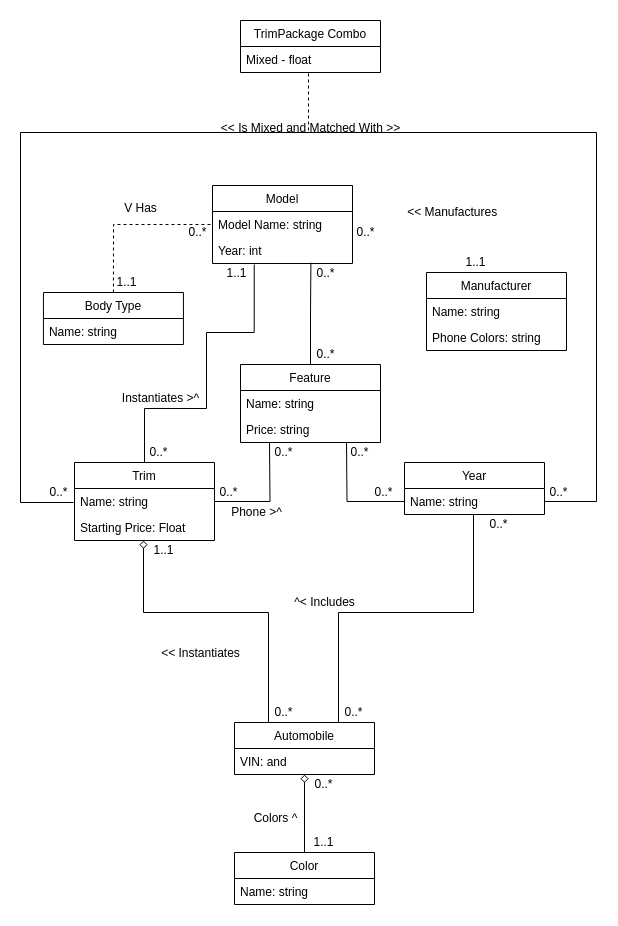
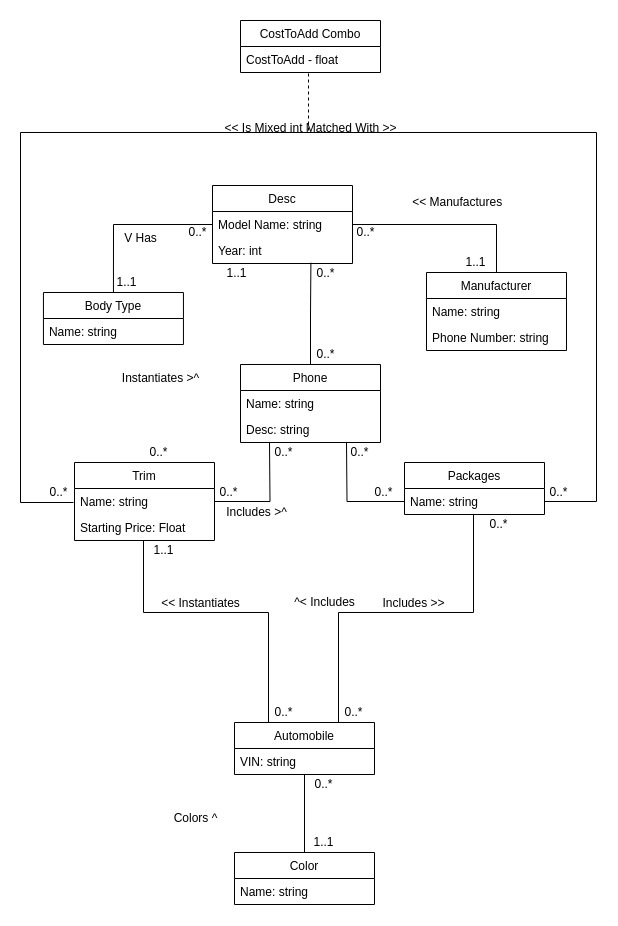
- <mxCell id="29" value="TrimPackage Combo" style="swimlane;fontStyle=0;childLayout=stackLayout;horizontal=1;startSize=26;fillColor=none;horizontalStack=0;resizeParent=1;resizeParentMax=0;resizeLast=0;collapsible=1;marginBottom=0;" parent="1" vertex="1"><mxGeometry x="240" y="20" width="140" height="52" as="geometry" /></mxCell>
+ <mxCell id="29" value="CostToAdd Combo" style="swimlane;fontStyle=0;childLayout=stackLayout;horizontal=1;startSize=26;fillColor=none;horizontalStack=0;resizeParent=1;resizeParentMax=0;resizeLast=0;collapsible=1;marginBottom=0;" parent="1" vertex="1"><mxGeometry x="240" y="20" width="140" height="52" as="geometry" /></mxCell>
- <mxCell id="30" value="Mixed - float" style="text;strokeColor=none;fillColor=none;align=left;verticalAlign=top;spacingLeft=4;spacingRight=4;overflow=hidden;rotatable=0;points=[[0,0.5],[1,0.5]];portConstraint=eastwest;" parent="29" vertex="1"><mxGeometry y="26" width="140" height="26" as="geometry" /></mxCell>
+ <mxCell id="30" value="CostToAdd - float" style="text;strokeColor=none;fillColor=none;align=left;verticalAlign=top;spacingLeft=4;spacingRight=4;overflow=hidden;rotatable=0;points=[[0,0.5],[1,0.5]];portConstraint=eastwest;" parent="29" vertex="1"><mxGeometry y="26" width="140" height="26" as="geometry" /></mxCell>
- <mxCell id="59" value="&amp;lt;&amp;lt; Is Mixed and Matched With &amp;gt;&amp;gt;" style="text;html=1;resizable=0;autosize=1;align=center;verticalAlign=middle;points=[];fillColor=none;strokeColor=none;rounded=0;" parent="1" vertex="1"><mxGeometry x="215" y="118" width="190" height="20" as="geometry" /></mxCell>
+ <mxCell id="59" value="&amp;lt;&amp;lt; Is Mixed int Matched With &amp;gt;&amp;gt;" style="text;html=1;resizable=0;autosize=1;align=center;verticalAlign=middle;points=[];fillColor=none;strokeColor=none;rounded=0;" parent="1" vertex="1"><mxGeometry x="215" y="118" width="190" height="20" as="geometry" /></mxCell>
- <mxCell id="37" value="Model" style="swimlane;fontStyle=0;childLayout=stackLayout;horizontal=1;startSize=26;fillColor=none;horizontalStack=0;resizeParent=1;resizeParentMax=0;resizeLast=0;collapsible=1;marginBottom=0;" parent="1" vertex="1"><mxGeometry x="212" y="185" width="140" height="78" as="geometry" /></mxCell>
+ <mxCell id="37" value="Desc" style="swimlane;fontStyle=0;childLayout=stackLayout;horizontal=1;startSize=26;fillColor=none;horizontalStack=0;resizeParent=1;resizeParentMax=0;resizeLast=0;collapsible=1;marginBottom=0;" parent="1" vertex="1"><mxGeometry x="212" y="185" width="140" height="78" as="geometry" /></mxCell>
- <mxCell id="57" value="V Has" style="text;html=1;resizable=0;autosize=1;align=center;verticalAlign=middle;points=[];fillColor=none;strokeColor=none;rounded=0;" parent="1" vertex="1"><mxGeometry x="115" y="198" width="50" height="20" as="geometry" /></mxCell>
+ <mxCell id="57" value="V Has" style="text;html=1;resizable=0;autosize=1;align=center;verticalAlign=middle;points=[];fillColor=none;strokeColor=none;rounded=0;" parent="1" vertex="1"><mxGeometry x="115" y="228" width="50" height="20" as="geometry" /></mxCell>
- <mxCell id="58" value="&amp;nbsp;&amp;lt;&amp;lt; Manufactures" style="text;html=1;resizable=0;autosize=1;align=center;verticalAlign=middle;points=[];fillColor=none;strokeColor=none;rounded=0;" parent="1" vertex="1"><mxGeometry x="395" y="202" width="110" height="20" as="geometry" /></mxCell>
+ <mxCell id="58" value="&amp;nbsp;&amp;lt;&amp;lt; Manufactures" style="text;html=1;resizable=0;autosize=1;align=center;verticalAlign=middle;points=[];fillColor=none;strokeColor=none;rounded=0;" parent="1" vertex="1"><mxGeometry x="400" y="192" width="110" height="20" as="geometry" /></mxCell>
- <mxCell id="45" style="edgeStyle=orthogonalEdgeStyle;rounded=0;orthogonalLoop=1;jettySize=auto;html=1;exitX=0.5;exitY=0;exitDx=0;exitDy=0;entryX=0;entryY=0.5;entryDx=0;entryDy=0;endArrow=none;endFill=0;dashed=1;" parent="1" source="46" target="38" edge="1"><mxGeometry relative="1" as="geometry" /></mxCell>
+ <mxCell id="45" style="edgeStyle=orthogonalEdgeStyle;rounded=0;orthogonalLoop=1;jettySize=auto;html=1;exitX=0.5;exitY=0;exitDx=0;exitDy=0;entryX=0;entryY=0.5;entryDx=0;entryDy=0;endArrow=none;endFill=0;" parent="1" source="46" target="38" edge="1"><mxGeometry relative="1" as="geometry" /></mxCell>
+ <mxCell id="6" style="edgeStyle=orthogonalEdgeStyle;rounded=0;orthogonalLoop=1;jettySize=auto;html=1;exitX=0.5;exitY=0;exitDx=0;exitDy=0;entryX=1;entryY=0.5;entryDx=0;entryDy=0;endArrow=none;endFill=0;" parent="1" source="7" target="38" edge="1"><mxGeometry relative="1" as="geometry" /></mxCell>
- <mxCell id="9" value="Phone Colors: string" style="text;strokeColor=none;fillColor=none;align=left;verticalAlign=top;spacingLeft=4;spacingRight=4;overflow=hidden;rotatable=0;points=[[0,0.5],[1,0.5]];portConstraint=eastwest;" parent="7" vertex="1"><mxGeometry y="52" width="140" height="26" as="geometry" /></mxCell>
+ <mxCell id="9" value="Phone Number: string" style="text;strokeColor=none;fillColor=none;align=left;verticalAlign=top;spacingLeft=4;spacingRight=4;overflow=hidden;rotatable=0;points=[[0,0.5],[1,0.5]];portConstraint=eastwest;" parent="7" vertex="1"><mxGeometry y="52" width="140" height="26" as="geometry" /></mxCell>
- <mxCell id="15" style="edgeStyle=orthogonalEdgeStyle;rounded=0;orthogonalLoop=1;jettySize=auto;html=1;exitX=0.5;exitY=0;exitDx=0;exitDy=0;entryX=0.298;entryY=1.038;entryDx=0;entryDy=0;entryPerimeter=0;endArrow=none;endFill=0;" parent="1" source="16" target="39" edge="1"><mxGeometry relative="1" as="geometry"><Array as="points"><mxPoint x="144" y="408" /><mxPoint x="206" y="408" /><mxPoint x="206" y="332" /><mxPoint x="254" y="332" /></Array></mxGeometry></mxCell>
- <mxCell id="12" value="Feature" style="swimlane;fontStyle=0;childLayout=stackLayout;horizontal=1;startSize=26;fillColor=none;horizontalStack=0;resizeParent=1;resizeParentMax=0;resizeLast=0;collapsible=1;marginBottom=0;" parent="1" vertex="1"><mxGeometry x="240" y="364" width="140" height="78" as="geometry" /></mxCell>
+ <mxCell id="12" value="Phone" style="swimlane;fontStyle=0;childLayout=stackLayout;horizontal=1;startSize=26;fillColor=none;horizontalStack=0;resizeParent=1;resizeParentMax=0;resizeLast=0;collapsible=1;marginBottom=0;" parent="1" vertex="1"><mxGeometry x="240" y="364" width="140" height="78" as="geometry" /></mxCell>
- <mxCell id="63" value="Instantiates &amp;gt;^" style="text;html=1;resizable=0;autosize=1;align=center;verticalAlign=middle;points=[];fillColor=none;strokeColor=none;rounded=0;" parent="1" vertex="1"><mxGeometry x="115" y="388" width="90" height="20" as="geometry" /></mxCell>
+ <mxCell id="63" value="Instantiates &amp;gt;^" style="text;html=1;resizable=0;autosize=1;align=center;verticalAlign=middle;points=[];fillColor=none;strokeColor=none;rounded=0;" parent="1" vertex="1"><mxGeometry x="115" y="368" width="90" height="20" as="geometry" /></mxCell>
- <mxCell id="14" value="Price: string" style="text;strokeColor=none;fillColor=none;align=left;verticalAlign=top;spacingLeft=4;spacingRight=4;overflow=hidden;rotatable=0;points=[[0,0.5],[1,0.5]];portConstraint=eastwest;" parent="12" vertex="1"><mxGeometry y="52" width="140" height="26" as="geometry" /></mxCell>
+ <mxCell id="14" value="Desc: string" style="text;strokeColor=none;fillColor=none;align=left;verticalAlign=top;spacingLeft=4;spacingRight=4;overflow=hidden;rotatable=0;points=[[0,0.5],[1,0.5]];portConstraint=eastwest;" parent="12" vertex="1"><mxGeometry y="52" width="140" height="26" as="geometry" /></mxCell>
- <mxCell id="19" value="Year" style="swimlane;fontStyle=0;childLayout=stackLayout;horizontal=1;startSize=26;fillColor=none;horizontalStack=0;resizeParent=1;resizeParentMax=0;resizeLast=0;collapsible=1;marginBottom=0;" parent="1" vertex="1"><mxGeometry x="404" y="462" width="140" height="52" as="geometry" /></mxCell>
+ <mxCell id="19" value="Packages" style="swimlane;fontStyle=0;childLayout=stackLayout;horizontal=1;startSize=26;fillColor=none;horizontalStack=0;resizeParent=1;resizeParentMax=0;resizeLast=0;collapsible=1;marginBottom=0;" parent="1" vertex="1"><mxGeometry x="404" y="462" width="140" height="52" as="geometry" /></mxCell>
- <mxCell id="56" value="Phone &amp;gt;^" style="text;html=1;resizable=0;autosize=1;align=center;verticalAlign=middle;points=[];fillColor=none;strokeColor=none;rounded=0;" parent="1" vertex="1"><mxGeometry x="216" y="502" width="80" height="20" as="geometry" /></mxCell>
+ <mxCell id="56" value="Includes &amp;gt;^" style="text;html=1;resizable=0;autosize=1;align=center;verticalAlign=middle;points=[];fillColor=none;strokeColor=none;rounded=0;" parent="1" vertex="1"><mxGeometry x="216" y="502" width="80" height="20" as="geometry" /></mxCell>
- <mxCell id="2" style="edgeStyle=orthogonalEdgeStyle;rounded=0;jumpSize=5;orthogonalLoop=1;jettySize=auto;html=1;exitX=0.25;exitY=0;exitDx=0;exitDy=0;endArrow=diamond;endFill=0;" parent="1" source="4" target="18" edge="1"><mxGeometry relative="1" as="geometry"><Array as="points"><mxPoint x="268" y="722" /><mxPoint x="268" y="612" /><mxPoint x="143" y="612" /></Array></mxGeometry></mxCell>
+ <mxCell id="2" style="edgeStyle=orthogonalEdgeStyle;rounded=0;jumpSize=5;orthogonalLoop=1;jettySize=auto;html=1;exitX=0.25;exitY=0;exitDx=0;exitDy=0;endArrow=none;endFill=0;" parent="1" source="4" target="18" edge="1"><mxGeometry relative="1" as="geometry"><Array as="points"><mxPoint x="268" y="722" /><mxPoint x="268" y="612" /><mxPoint x="143" y="612" /></Array></mxGeometry></mxCell>
+ <mxCell id="61" value="Includes &amp;gt;&amp;gt;" style="text;html=1;resizable=0;autosize=1;align=center;verticalAlign=middle;points=[];fillColor=none;strokeColor=none;rounded=0;" parent="1" vertex="1"><mxGeometry x="372.95" y="593" width="80" height="20" as="geometry" /></mxCell>
- <mxCell id="60" value="&amp;lt;&amp;lt; Instantiates" style="text;html=1;resizable=0;autosize=1;align=center;verticalAlign=middle;points=[];fillColor=none;strokeColor=none;rounded=0;" parent="1" vertex="1"><mxGeometry x="155" y="643" width="90" height="20" as="geometry" /></mxCell>
+ <mxCell id="60" value="&amp;lt;&amp;lt; Instantiates" style="text;html=1;resizable=0;autosize=1;align=center;verticalAlign=middle;points=[];fillColor=none;strokeColor=none;rounded=0;" parent="1" vertex="1"><mxGeometry x="155" y="593" width="90" height="20" as="geometry" /></mxCell>
- <mxCell id="5" value="VIN: and" style="text;strokeColor=none;fillColor=none;align=left;verticalAlign=top;spacingLeft=4;spacingRight=4;overflow=hidden;rotatable=0;points=[[0,0.5],[1,0.5]];portConstraint=eastwest;" parent="4" vertex="1"><mxGeometry y="26" width="140" height="26" as="geometry" /></mxCell>
+ <mxCell id="5" value="VIN: string" style="text;strokeColor=none;fillColor=none;align=left;verticalAlign=top;spacingLeft=4;spacingRight=4;overflow=hidden;rotatable=0;points=[[0,0.5],[1,0.5]];portConstraint=eastwest;" parent="4" vertex="1"><mxGeometry y="26" width="140" height="26" as="geometry" /></mxCell>
- <mxCell id="50" style="edgeStyle=orthogonalEdgeStyle;rounded=0;orthogonalLoop=1;jettySize=auto;html=1;exitX=0.5;exitY=0;exitDx=0;exitDy=0;endArrow=diamond;endFill=0;" parent="1" source="51" target="4" edge="1"><mxGeometry relative="1" as="geometry" /></mxCell>
+ <mxCell id="50" style="edgeStyle=orthogonalEdgeStyle;rounded=0;orthogonalLoop=1;jettySize=auto;html=1;exitX=0.5;exitY=0;exitDx=0;exitDy=0;endArrow=none;endFill=0;" parent="1" source="51" target="4" edge="1"><mxGeometry relative="1" as="geometry" /></mxCell>
- <mxCell id="62" value="Colors ^" style="text;html=1;resizable=0;autosize=1;align=center;verticalAlign=middle;points=[];fillColor=none;strokeColor=none;rounded=0;" parent="1" vertex="1"><mxGeometry x="245" y="808" width="60" height="20" as="geometry" /></mxCell>
+ <mxCell id="62" value="Colors ^" style="text;html=1;resizable=0;autosize=1;align=center;verticalAlign=middle;points=[];fillColor=none;strokeColor=none;rounded=0;" parent="1" vertex="1"><mxGeometry x="165" y="808" width="60" height="20" as="geometry" /></mxCell>
